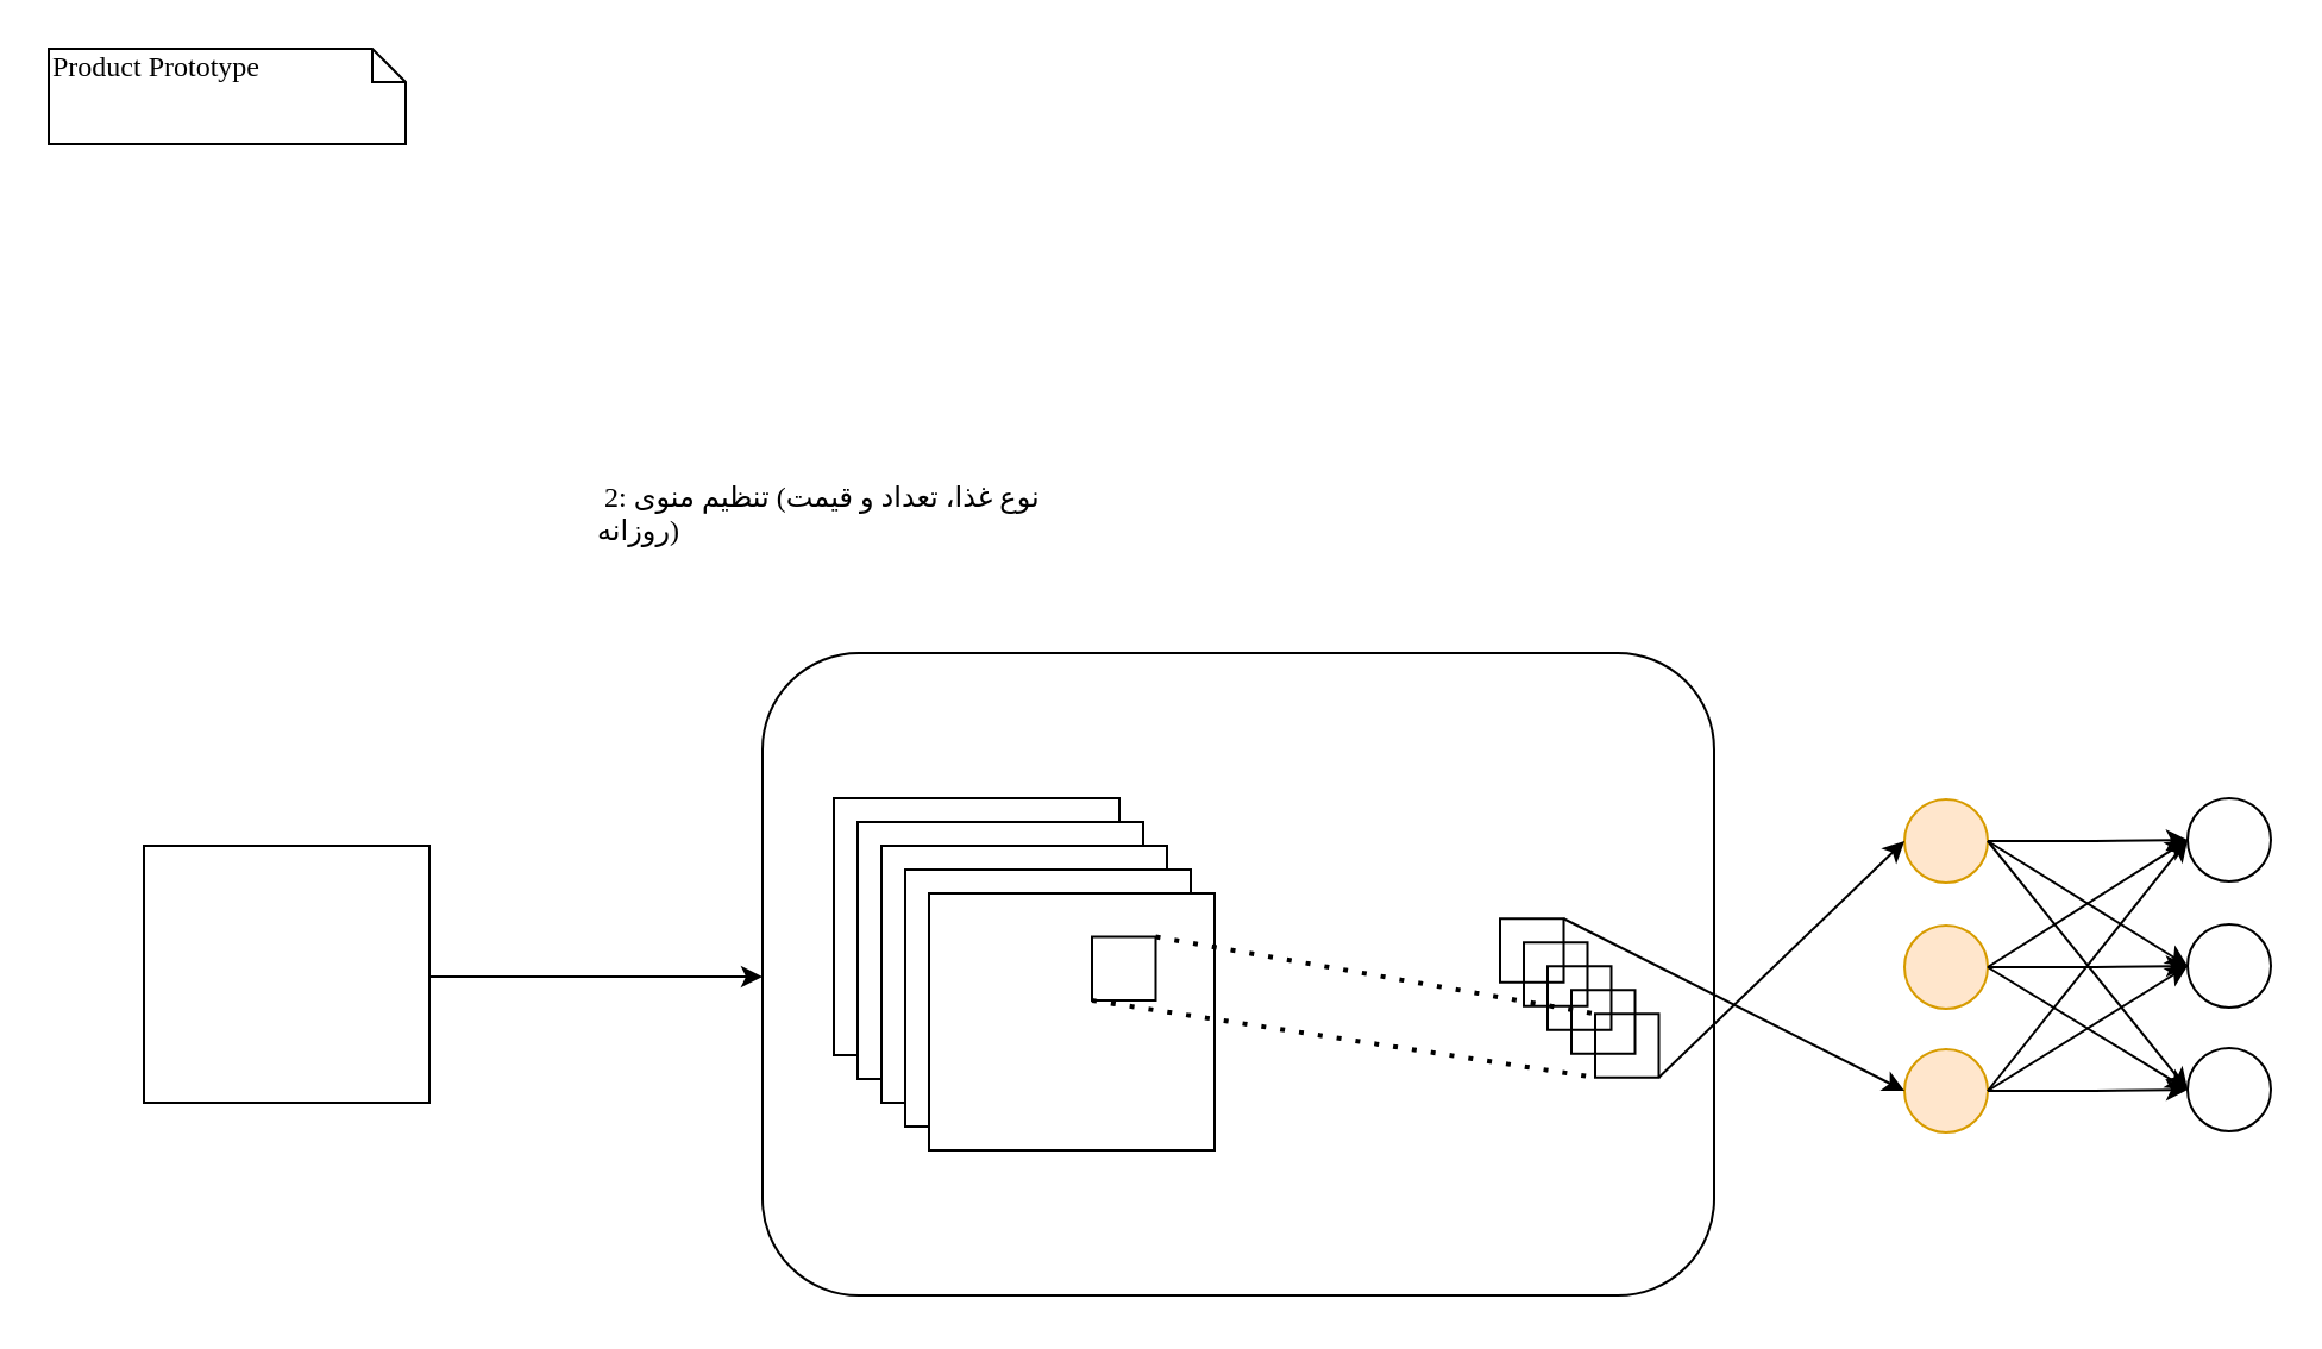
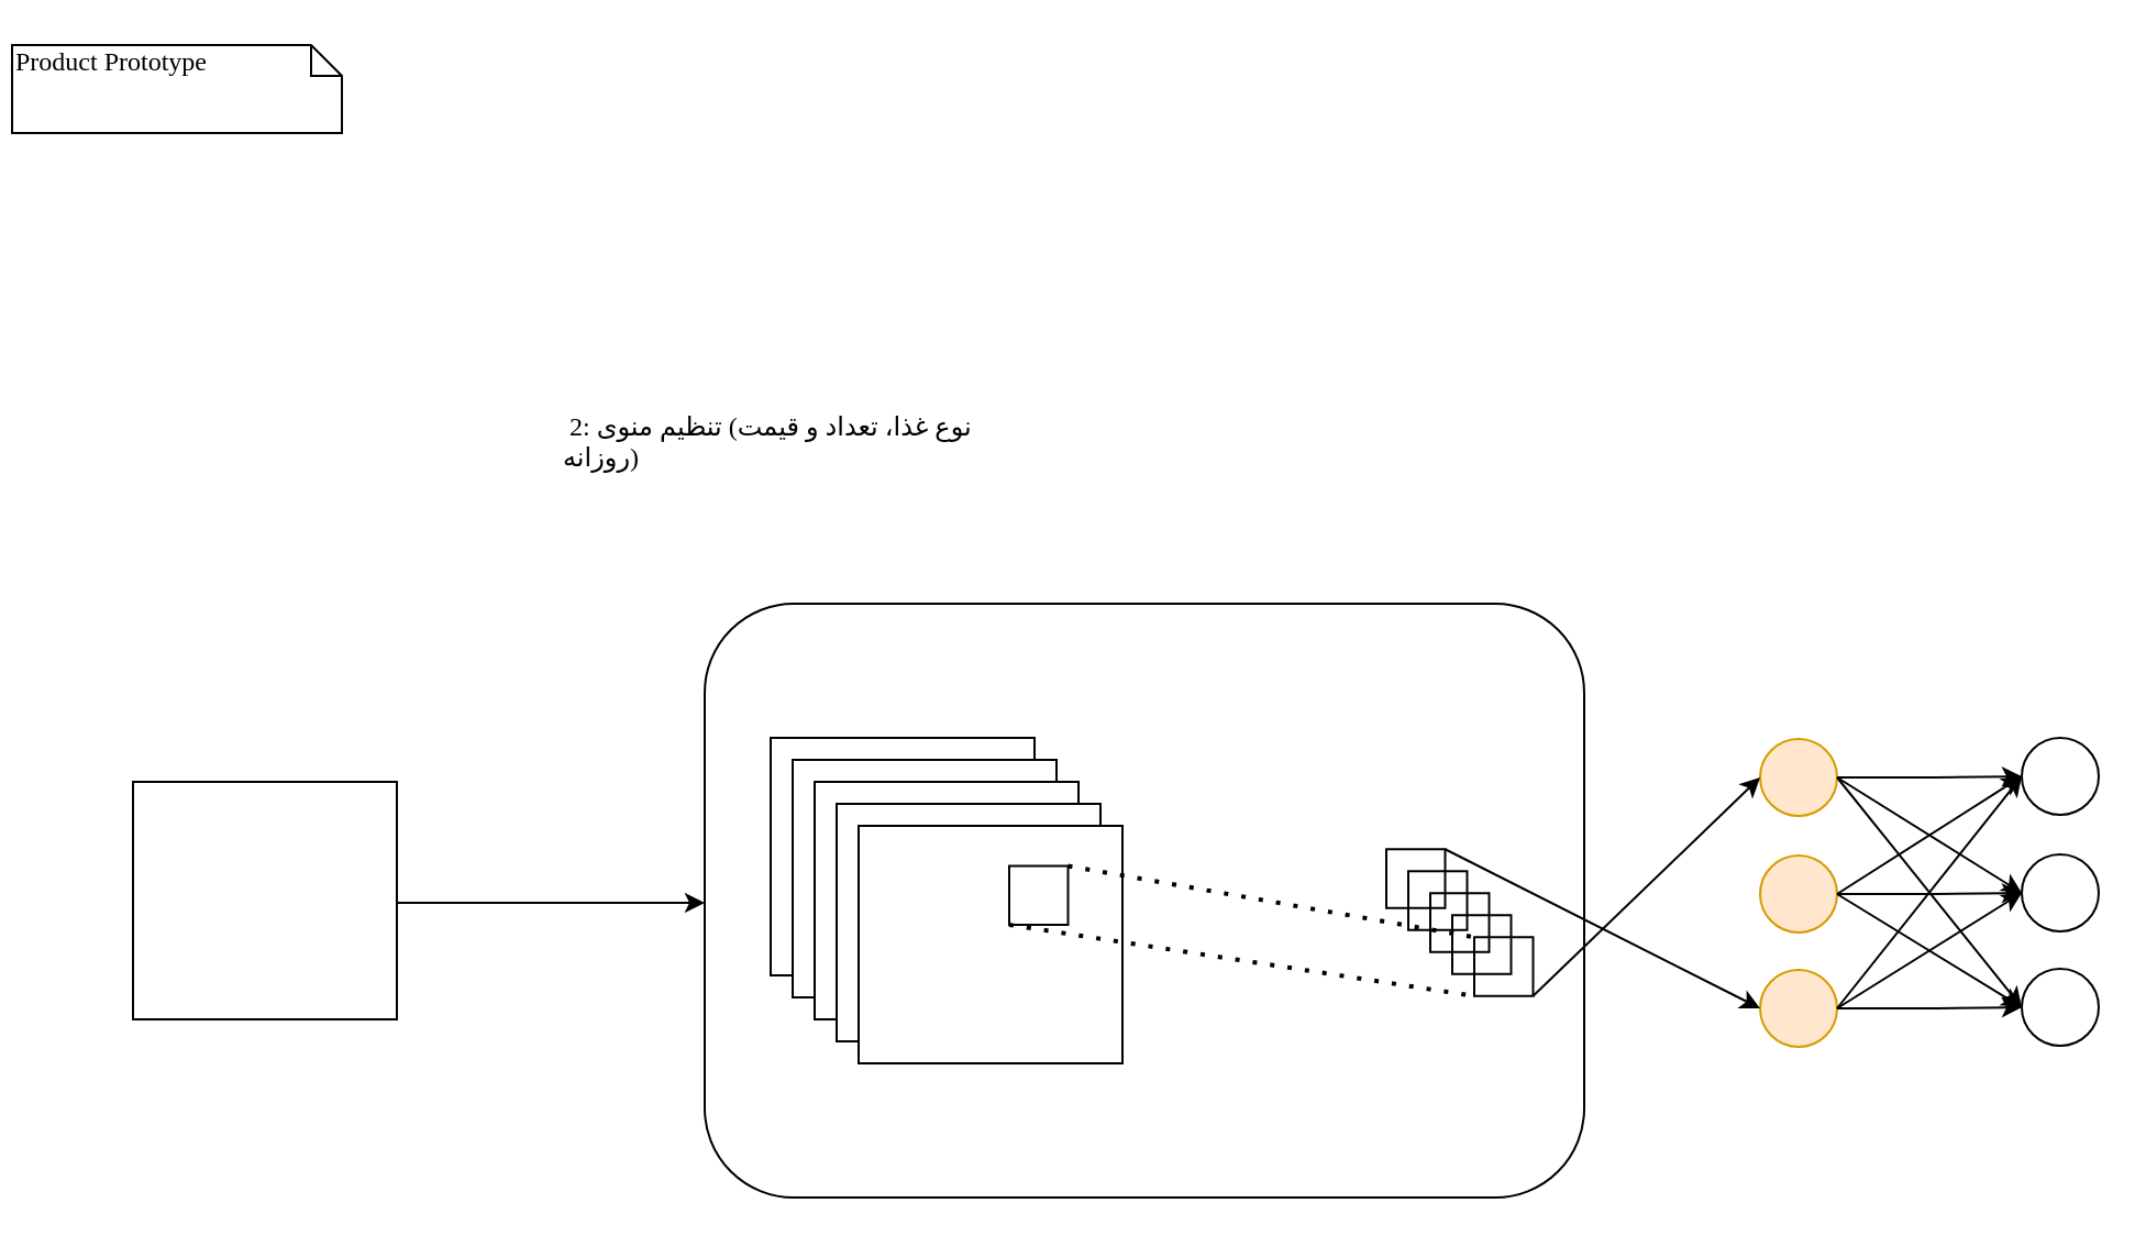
- <mxCell id="4" value="Product Prototype" style="shape=note;whiteSpace=wrap;html=1;size=14;verticalAlign=top;align=left;spacingTop=-6;rounded=0;shadow=0;comic=0;labelBackgroundColor=none;strokeWidth=1;fontFamily=Verdana;fontSize=12" parent="1" vertex="1"><mxGeometry width="150" height="40" as="geometry" x="20" y="20" /></mxCell>
+ <mxCell id="4" value="Product Prototype" style="shape=note;whiteSpace=wrap;html=1;size=14;verticalAlign=top;align=left;spacingTop=-6;rounded=0;shadow=0;comic=0;labelBackgroundColor=none;strokeWidth=1;fontFamily=Verdana;fontSize=12" parent="1" vertex="1"><mxGeometry x="5" y="20" width="150" height="40" as="geometry" /></mxCell>
- <mxCell id="3" value="&lt;span style=&quot;font-family: &amp;#34;verdana&amp;#34; ; text-align: center&quot;&gt;&amp;nbsp;2: نوع غذا، تعداد و قیمت)&amp;nbsp;&lt;/span&gt;&lt;span style=&quot;font-family: &amp;#34;verdana&amp;#34; ; text-align: center&quot;&gt;تنظیم منوی روزانه)&lt;/span&gt;" style="text;whiteSpace=wrap;html=1;" parent="1" vertex="1"><mxGeometry x="249" y="195" width="216" height="30" as="geometry" /></mxCell>
+ <mxCell id="3" value="&lt;span style=&quot;font-family: &amp;#34;verdana&amp;#34; ; text-align: center&quot;&gt;&amp;nbsp;2: نوع غذا، تعداد و قیمت)&amp;nbsp;&lt;/span&gt;&lt;span style=&quot;font-family: &amp;#34;verdana&amp;#34; ; text-align: center&quot;&gt;تنظیم منوی روزانه)&lt;/span&gt;" style="text;whiteSpace=wrap;html=1;" parent="1" vertex="1"><mxGeometry x="254" y="180" width="216" height="30" as="geometry" /></mxCell>
